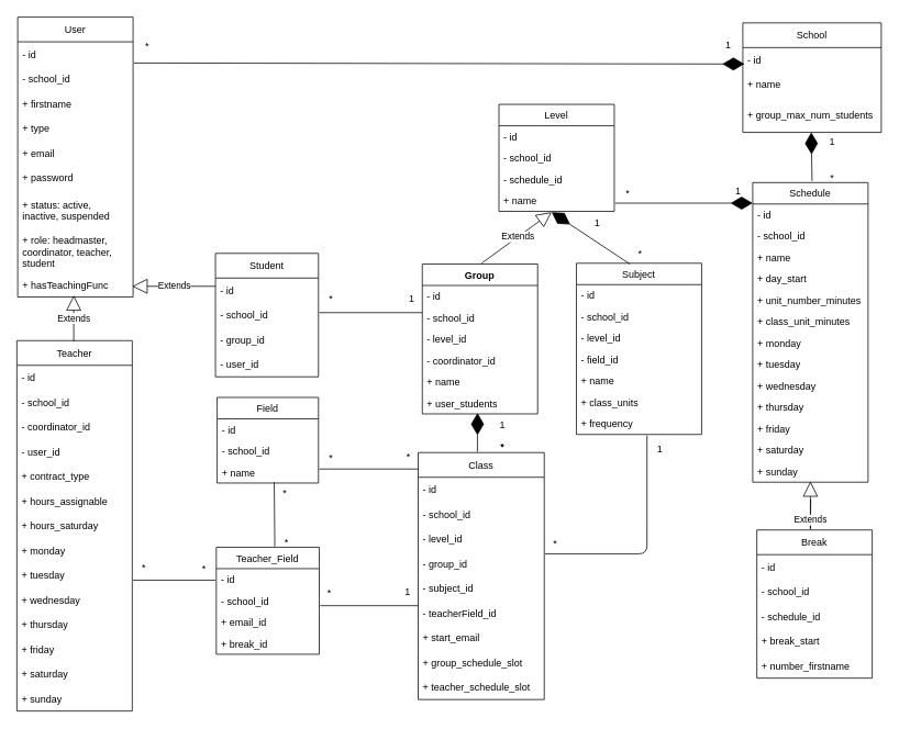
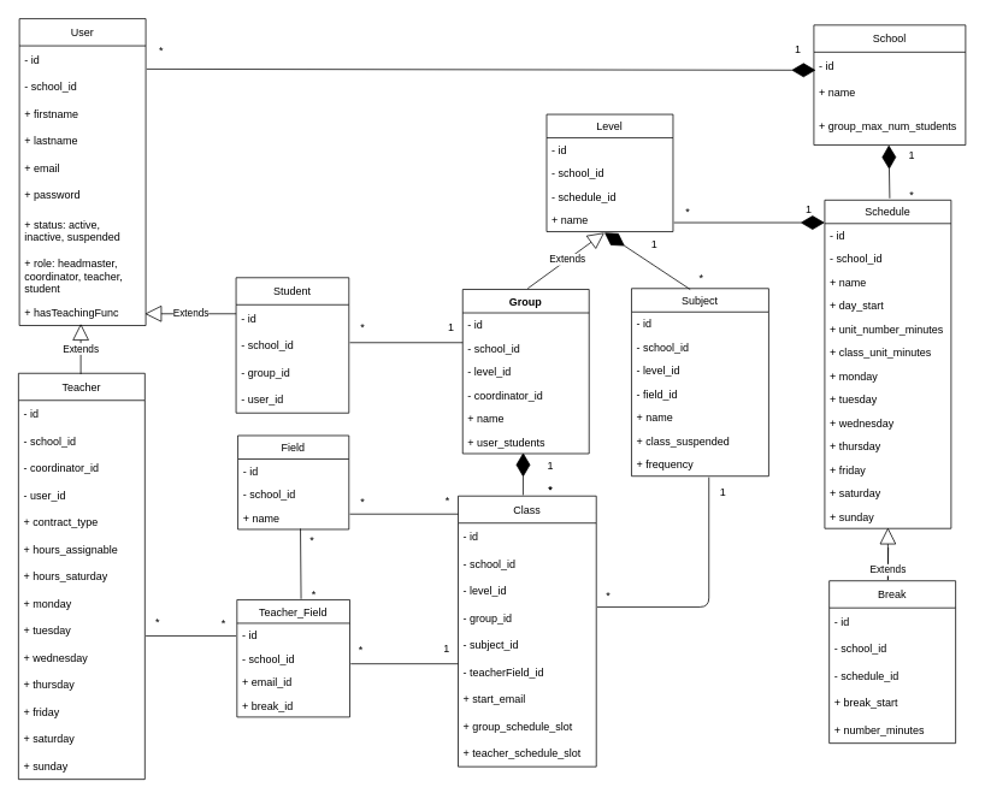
- <mxCell id="7" value="+ type" style="text;strokeColor=none;fillColor=none;align=left;verticalAlign=middle;spacingLeft=4;spacingRight=4;overflow=hidden;points=[[0,0.5],[1,0.5]];portConstraint=eastwest;rotatable=0;" parent="3" vertex="1"><mxGeometry y="120" width="140" height="30" as="geometry" /></mxCell>
+ <mxCell id="7" value="+ lastname" style="text;strokeColor=none;fillColor=none;align=left;verticalAlign=middle;spacingLeft=4;spacingRight=4;overflow=hidden;points=[[0,0.5],[1,0.5]];portConstraint=eastwest;rotatable=0;" parent="3" vertex="1"><mxGeometry y="120" width="140" height="30" as="geometry" /></mxCell>
- <mxCell id="48" value="+ class_units" style="text;strokeColor=none;fillColor=none;align=left;verticalAlign=top;spacingLeft=4;spacingRight=4;overflow=hidden;rotatable=0;points=[[0,0.5],[1,0.5]];portConstraint=eastwest;" parent="42" vertex="1"><mxGeometry y="156" width="152" height="26" as="geometry" /></mxCell>
+ <mxCell id="48" value="+ class_suspended" style="text;strokeColor=none;fillColor=none;align=left;verticalAlign=top;spacingLeft=4;spacingRight=4;overflow=hidden;rotatable=0;points=[[0,0.5],[1,0.5]];portConstraint=eastwest;" parent="42" vertex="1"><mxGeometry y="156" width="152" height="26" as="geometry" /></mxCell>
- <mxCell id="36" value="+ number_firstname" style="text;strokeColor=none;fillColor=none;align=left;verticalAlign=middle;spacingLeft=4;spacingRight=4;overflow=hidden;points=[[0,0.5],[1,0.5]];portConstraint=eastwest;rotatable=0;" parent="31" vertex="1"><mxGeometry y="150" width="140" height="30" as="geometry" /></mxCell>
+ <mxCell id="36" value="+ number_minutes" style="text;strokeColor=none;fillColor=none;align=left;verticalAlign=middle;spacingLeft=4;spacingRight=4;overflow=hidden;points=[[0,0.5],[1,0.5]];portConstraint=eastwest;rotatable=0;" parent="31" vertex="1"><mxGeometry y="150" width="140" height="30" as="geometry" /></mxCell>
